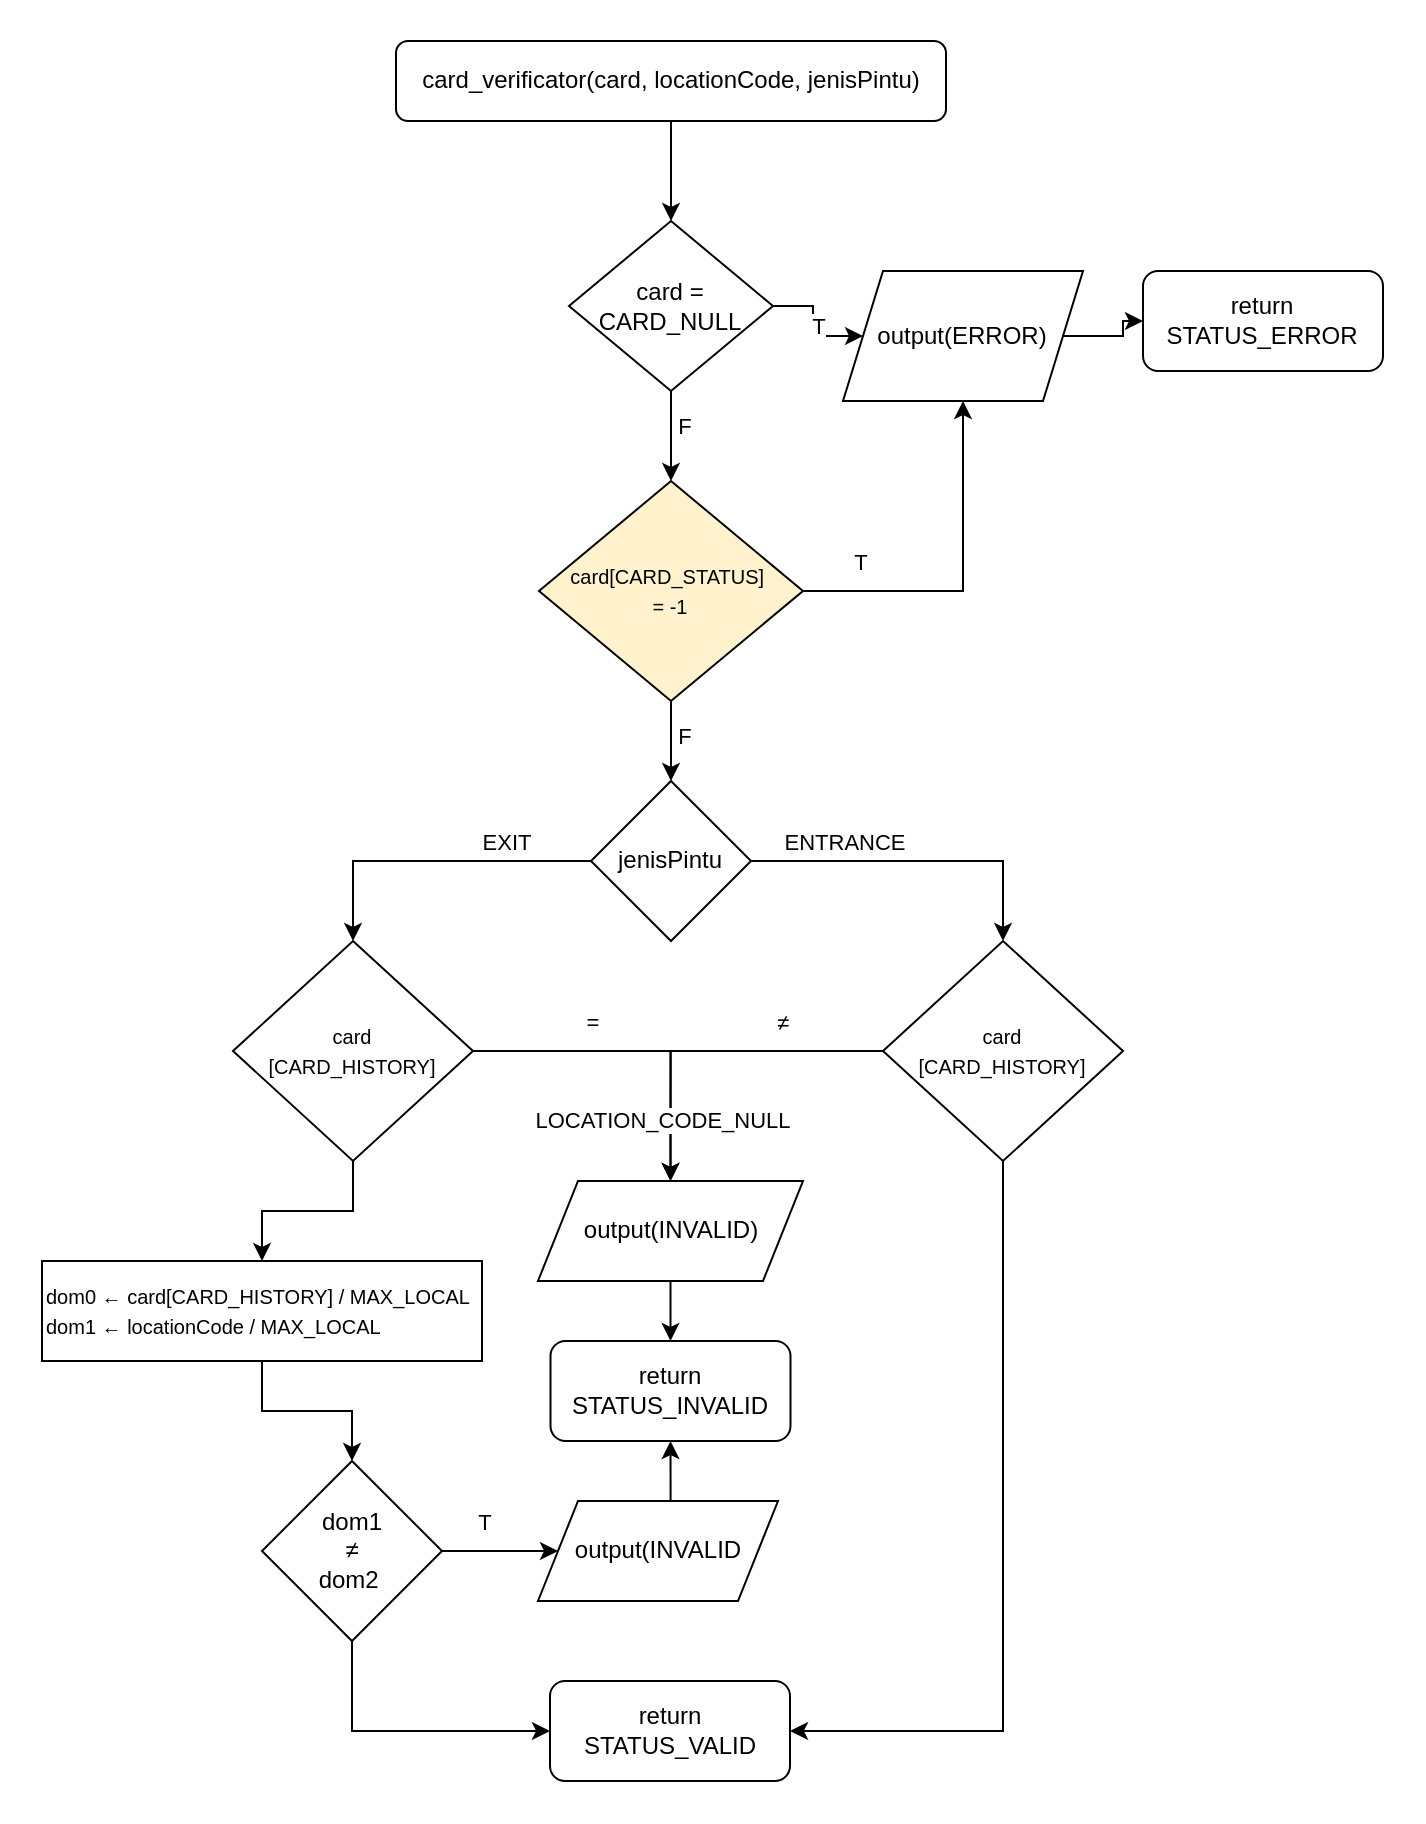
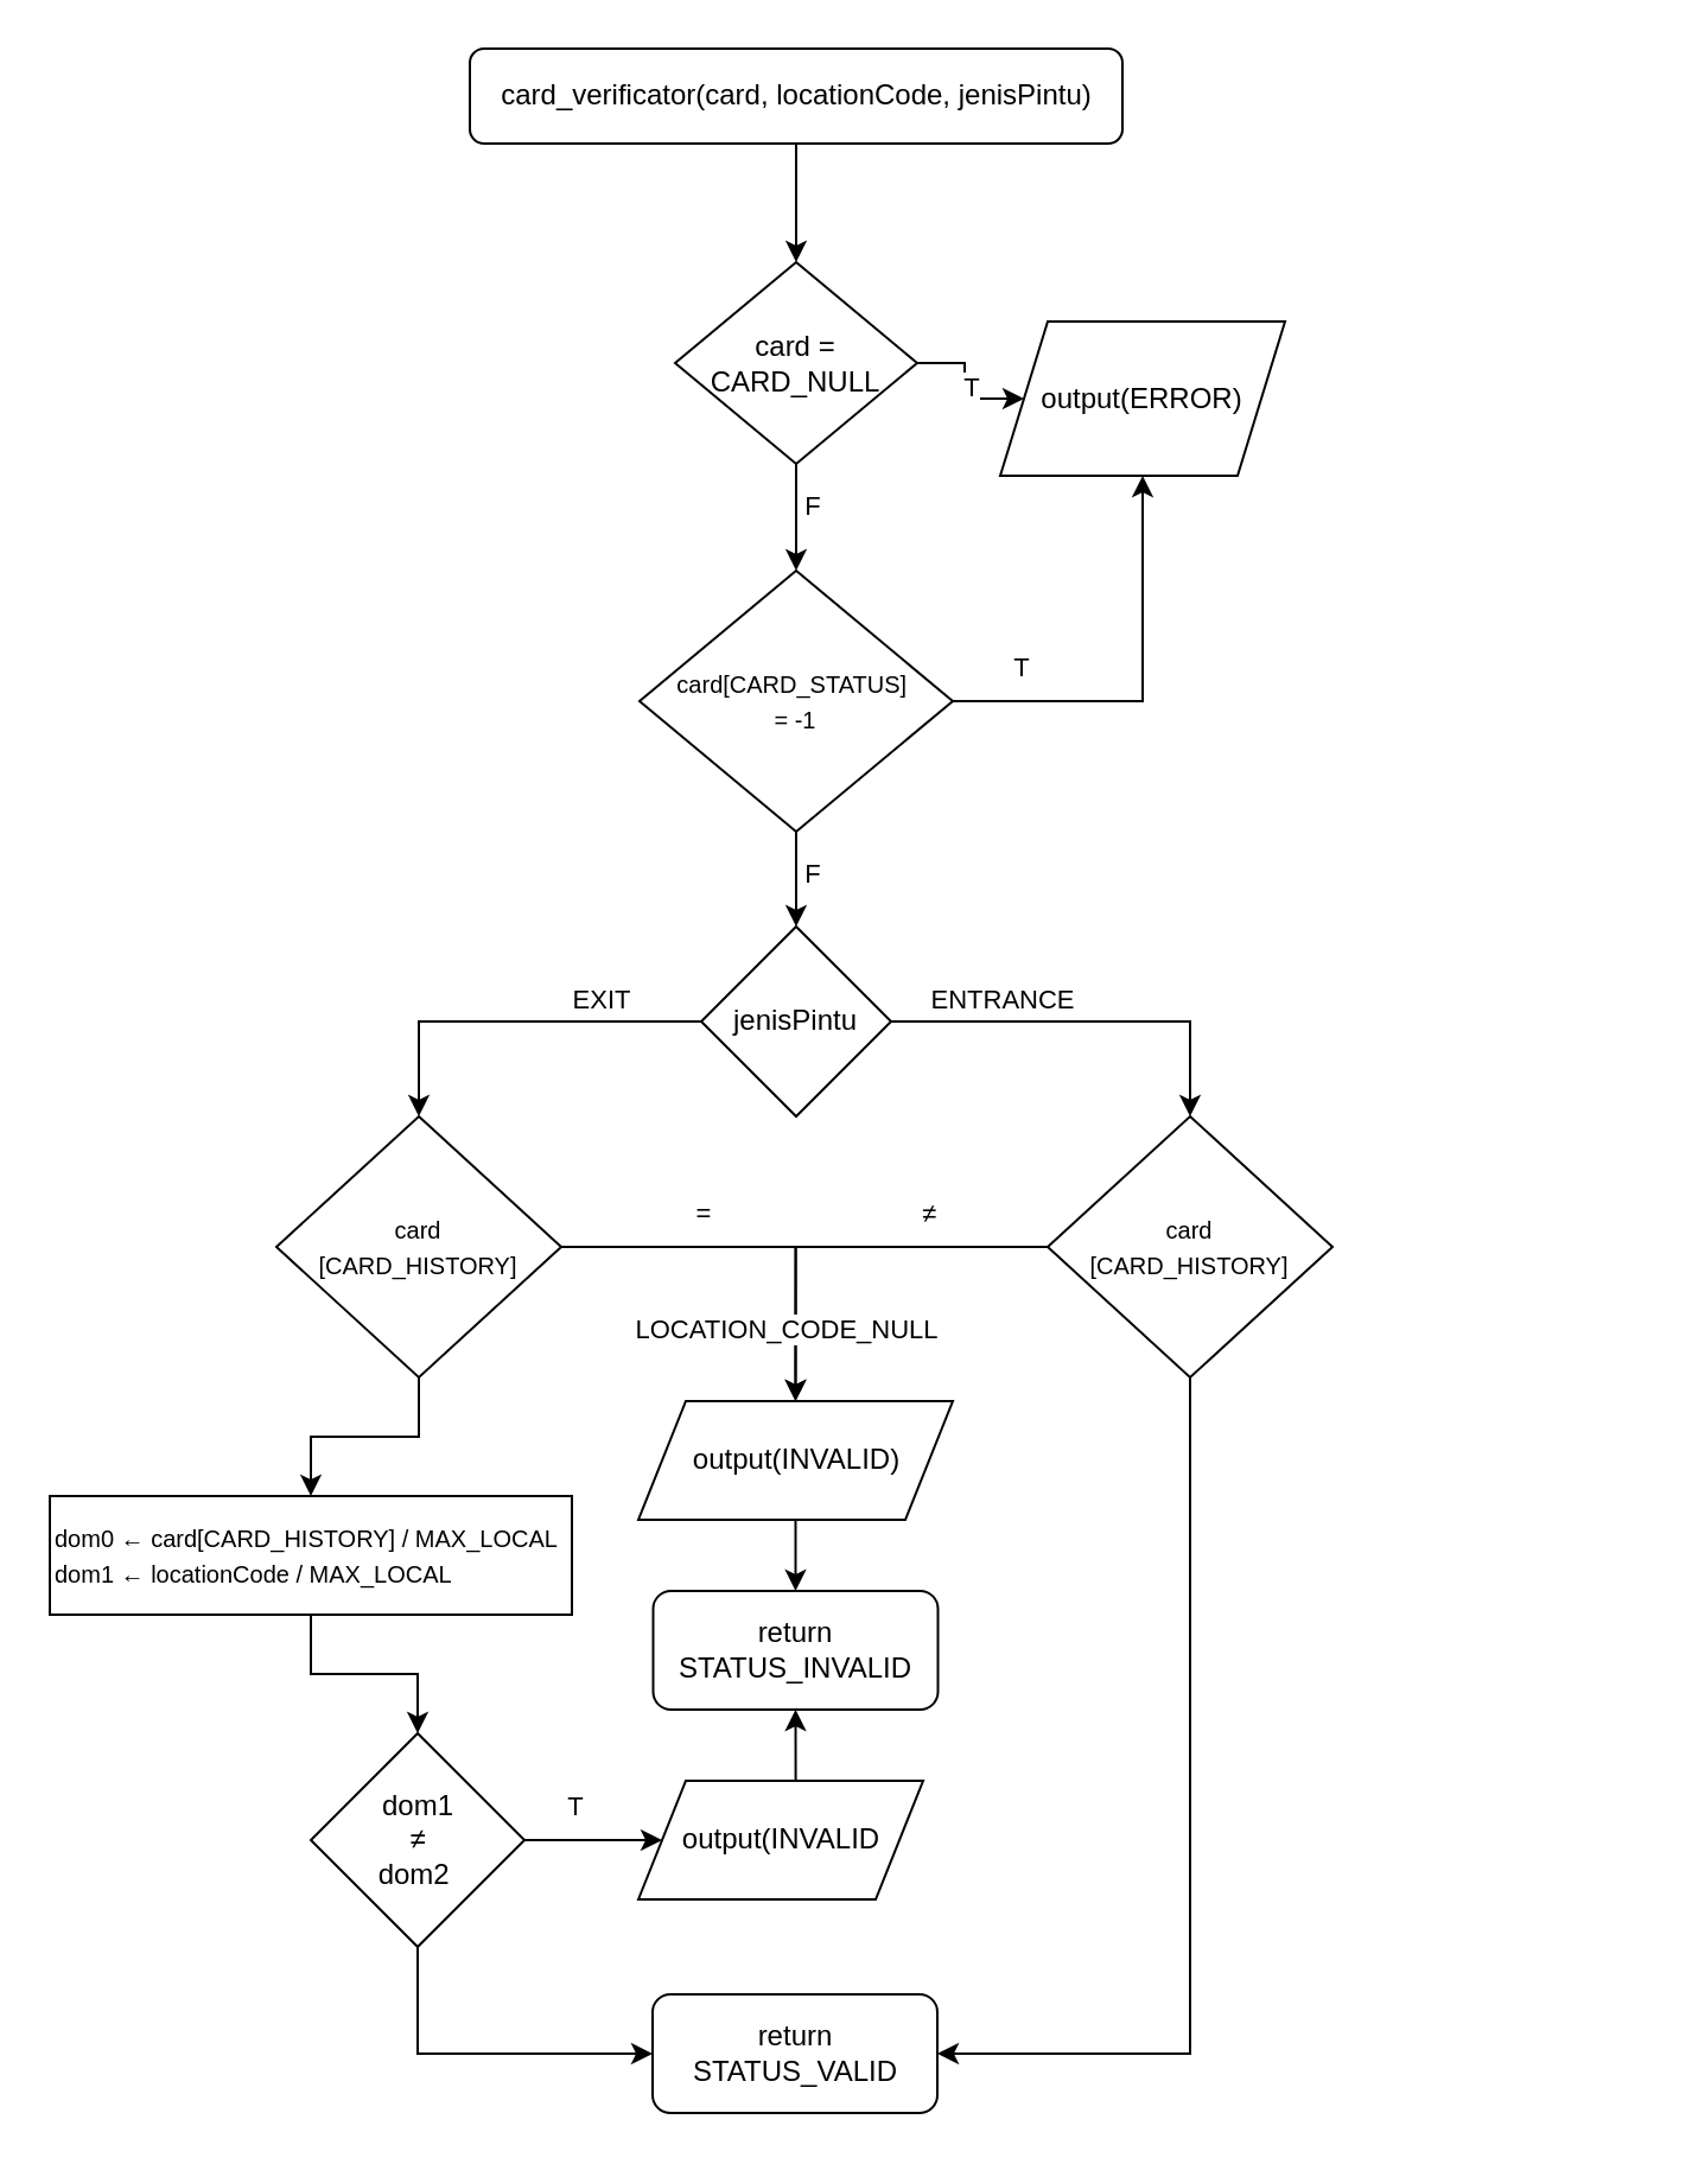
- <mxCell id="11" value="return STATUS_ERROR" style="rounded=1;whiteSpace=wrap;html=1;" vertex="1" parent="1"><mxGeometry x="571" y="135" width="120" height="50" as="geometry" /></mxCell>
- <mxCell id="9" style="edgeStyle=orthogonalEdgeStyle;rounded=0;orthogonalLoop=1;jettySize=auto;html=1;exitX=1;exitY=0.5;exitDx=0;exitDy=0;entryX=0;entryY=0.5;entryDx=0;entryDy=0;" edge="1" parent="1" source="10" target="11"><mxGeometry relative="1" as="geometry" /></mxCell>
- <mxCell id="16" value="&lt;font style=&quot;font-size: 10px;&quot;&gt;card[CARD_STATUS]&amp;nbsp;&lt;/font&gt;&lt;div&gt;&lt;font style=&quot;font-size: 10px;&quot;&gt;= -1&lt;/font&gt;&lt;/div&gt;" style="rhombus;whiteSpace=wrap;html=1;fillColor=#fff2cc;" vertex="1" parent="1"><mxGeometry x="269" y="240" width="132" height="110" as="geometry" /></mxCell>
+ <mxCell id="16" value="&lt;font style=&quot;font-size: 10px;&quot;&gt;card[CARD_STATUS]&amp;nbsp;&lt;/font&gt;&lt;div&gt;&lt;font style=&quot;font-size: 10px;&quot;&gt;= -1&lt;/font&gt;&lt;/div&gt;" style="rhombus;whiteSpace=wrap;html=1;" vertex="1" parent="1"><mxGeometry x="269" y="240" width="132" height="110" as="geometry" /></mxCell>
